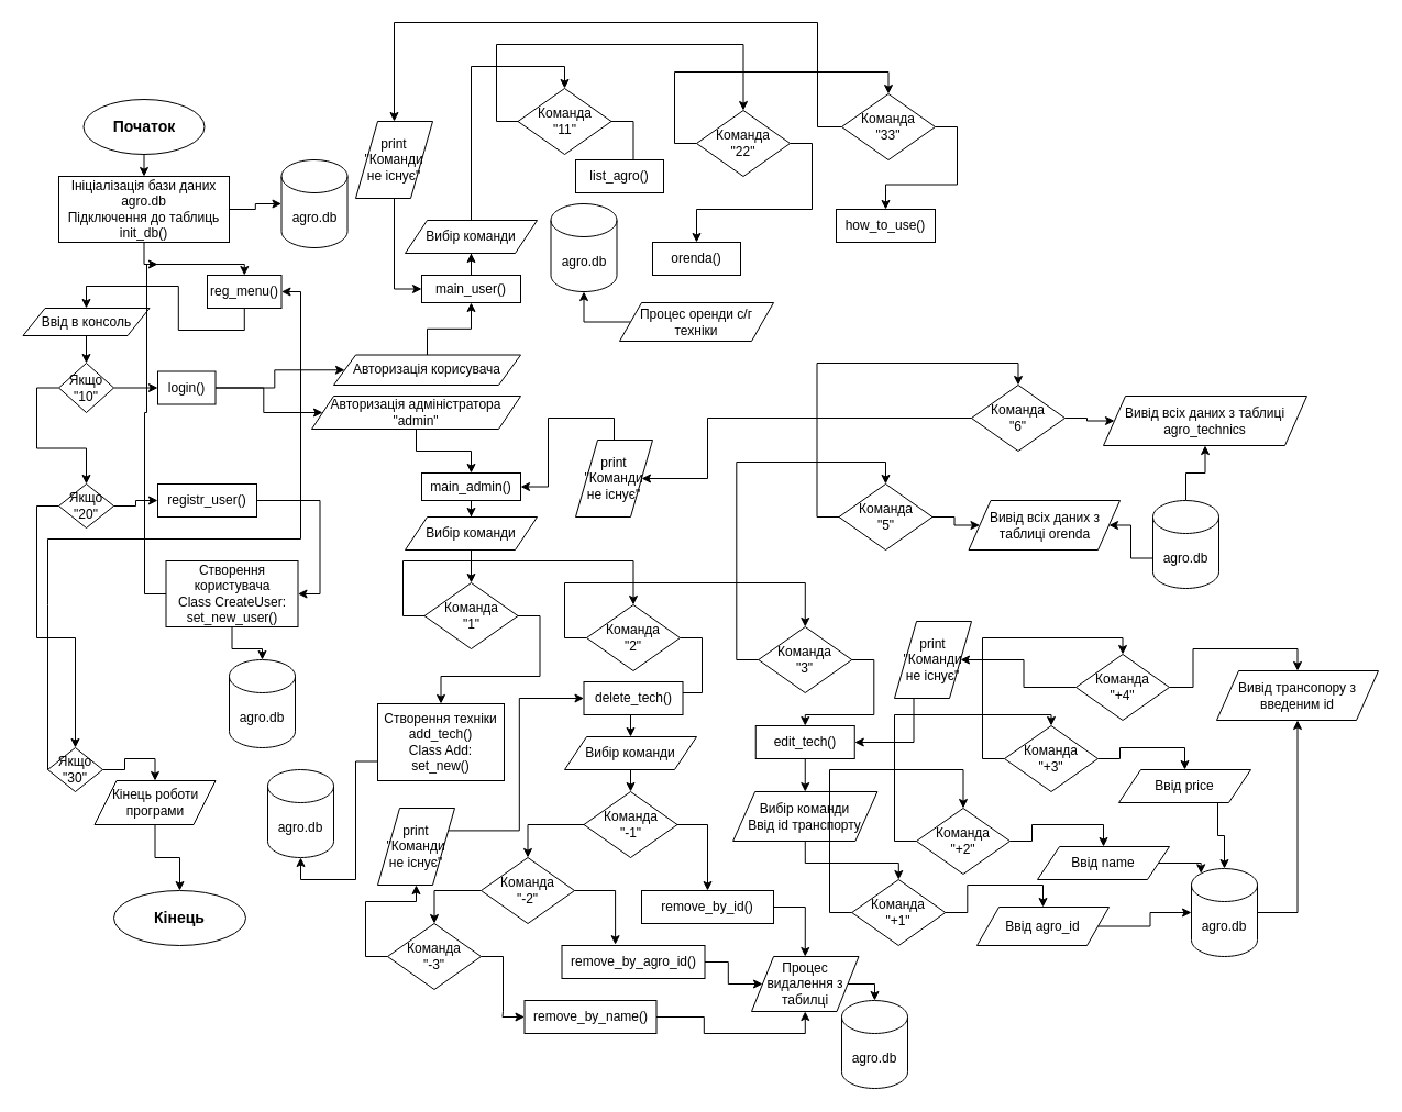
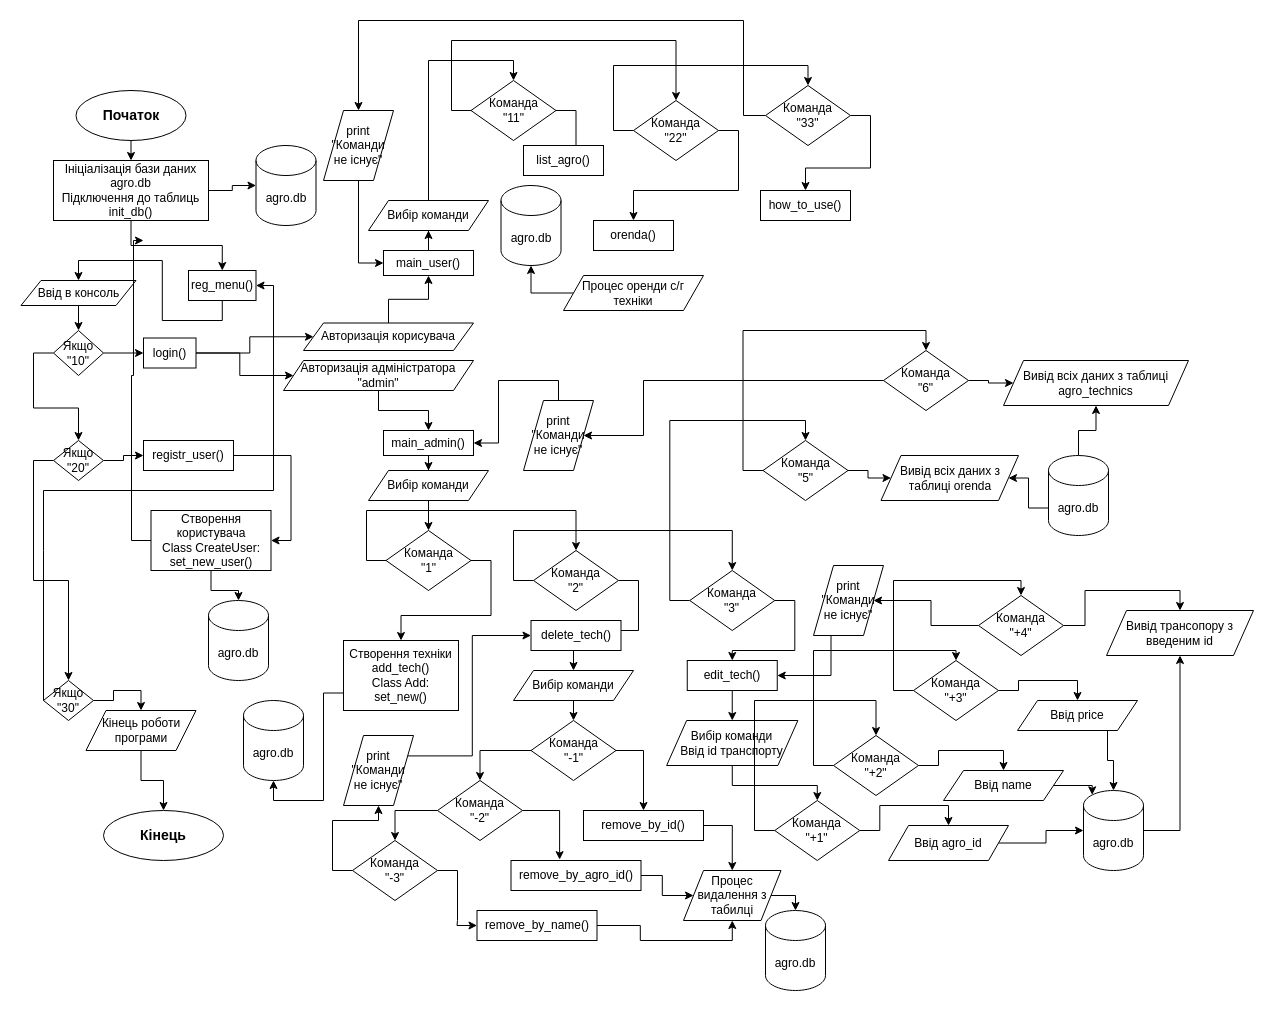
- <mxCell id="9" value="reg_menu()" style="rounded=0;whiteSpace=wrap;html=1;" vertex="1" parent="1"><mxGeometry x="188" y="250" width="67.5" height="30" as="geometry" /></mxCell>
+ <mxCell id="9" value="reg_menu()" style="rounded=0;whiteSpace=wrap;html=1;" vertex="1" parent="1"><mxGeometry x="188" y="270" width="67.5" height="30" as="geometry" /></mxCell>
